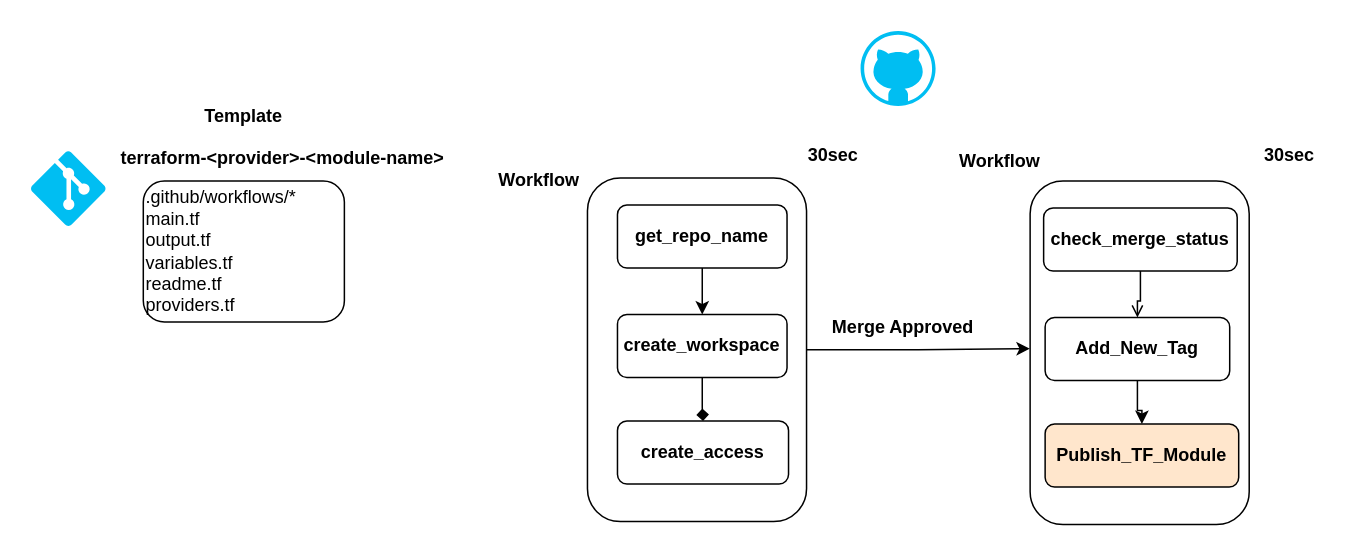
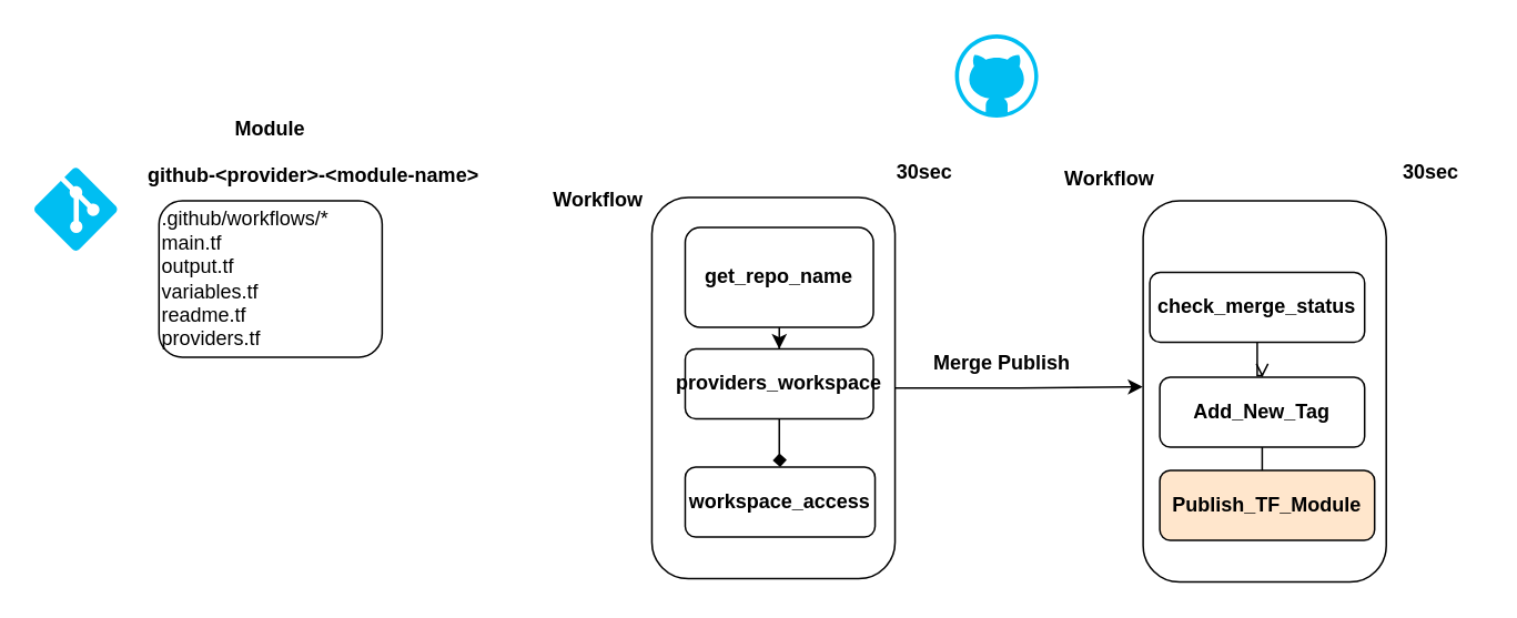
- <mxCell id="23" value="&lt;b&gt;Template&lt;/b&gt;" style="text;html=1;align=center;verticalAlign=middle;whiteSpace=wrap;rounded=0;" vertex="1" parent="1"><mxGeometry x="122" y="62" width="80" height="30" as="geometry" /></mxCell>
+ <mxCell id="23" value="&lt;b&gt;Module&lt;/b&gt;" style="text;html=1;align=center;verticalAlign=middle;whiteSpace=wrap;rounded=0;" vertex="1" parent="1"><mxGeometry x="122" y="62" width="80" height="30" as="geometry" /></mxCell>
- <mxCell id="12" value="&lt;b&gt;terraform-&amp;lt;provider&amp;gt;-&amp;lt;module-name&amp;gt;&lt;/b&gt;" style="text;html=1;align=center;verticalAlign=middle;whiteSpace=wrap;rounded=0;" vertex="1" parent="1"><mxGeometry x="77" y="90" width="222" height="30" as="geometry" /></mxCell>
+ <mxCell id="12" value="&lt;b&gt;github-&amp;lt;provider&amp;gt;-&amp;lt;module-name&amp;gt;&lt;/b&gt;" style="text;html=1;align=center;verticalAlign=middle;whiteSpace=wrap;rounded=0;" vertex="1" parent="1"><mxGeometry x="77" y="90" width="222" height="30" as="geometry" /></mxCell>
- <mxCell id="7" value="&lt;b&gt;get_repo_name&lt;/b&gt;" style="rounded=1;whiteSpace=wrap;html=1;" vertex="1" parent="1"><mxGeometry x="411" y="136" width="113" height="42" as="geometry" /></mxCell>
+ <mxCell id="7" value="&lt;b&gt;get_repo_name&lt;/b&gt;" style="rounded=1;whiteSpace=wrap;html=1;" vertex="1" parent="1"><mxGeometry x="411" y="136" width="113" height="60" as="geometry" /></mxCell>
- <mxCell id="16" value="&lt;b&gt;check_merge_status&lt;/b&gt;" style="rounded=1;whiteSpace=wrap;html=1;" vertex="1" parent="1"><mxGeometry x="695" y="138" width="129" height="42" as="geometry" /></mxCell>
+ <mxCell id="16" value="&lt;b&gt;check_merge_status&lt;/b&gt;" style="rounded=1;whiteSpace=wrap;html=1;" vertex="1" parent="1"><mxGeometry x="690" y="163" width="129" height="42" as="geometry" /></mxCell>
- <mxCell id="21" value="&lt;b&gt;Merge Approved&lt;/b&gt;" style="text;html=1;align=center;verticalAlign=middle;resizable=0;points=[];autosize=1;strokeColor=none;fillColor=none;" vertex="1" parent="1"><mxGeometry x="545" y="205" width="112" height="26" as="geometry" /></mxCell>
+ <mxCell id="21" value="&lt;b&gt;Merge Publish&lt;/b&gt;" style="text;html=1;align=center;verticalAlign=middle;resizable=0;points=[];autosize=1;strokeColor=none;fillColor=none;" vertex="1" parent="1"><mxGeometry x="545" y="205" width="112" height="26" as="geometry" /></mxCell>
- <mxCell id="9" value="&lt;b&gt;create_workspace&lt;/b&gt;" style="rounded=1;whiteSpace=wrap;html=1;" vertex="1" parent="1"><mxGeometry x="411" y="209" width="113" height="42" as="geometry" /></mxCell>
+ <mxCell id="9" value="&lt;b&gt;providers_workspace&lt;/b&gt;" style="rounded=1;whiteSpace=wrap;html=1;" vertex="1" parent="1"><mxGeometry x="411" y="209" width="113" height="42" as="geometry" /></mxCell>
- <mxCell id="18" value="&lt;b&gt;Add_New_Tag&lt;/b&gt;" style="rounded=1;whiteSpace=wrap;html=1;" vertex="1" parent="1"><mxGeometry x="696" y="211" width="123" height="42" as="geometry" /></mxCell>
+ <mxCell id="18" value="&lt;b&gt;Add_New_Tag&lt;/b&gt;" style="rounded=1;whiteSpace=wrap;html=1;" vertex="1" parent="1"><mxGeometry x="696" y="226" width="123" height="42" as="geometry" /></mxCell>
- <mxCell id="10" value="&lt;b&gt;create_access&lt;/b&gt;" style="rounded=1;whiteSpace=wrap;html=1;" vertex="1" parent="1"><mxGeometry x="411" y="280" width="114" height="42" as="geometry" /></mxCell>
+ <mxCell id="10" value="&lt;b&gt;workspace_access&lt;/b&gt;" style="rounded=1;whiteSpace=wrap;html=1;" vertex="1" parent="1"><mxGeometry x="411" y="280" width="114" height="42" as="geometry" /></mxCell>
